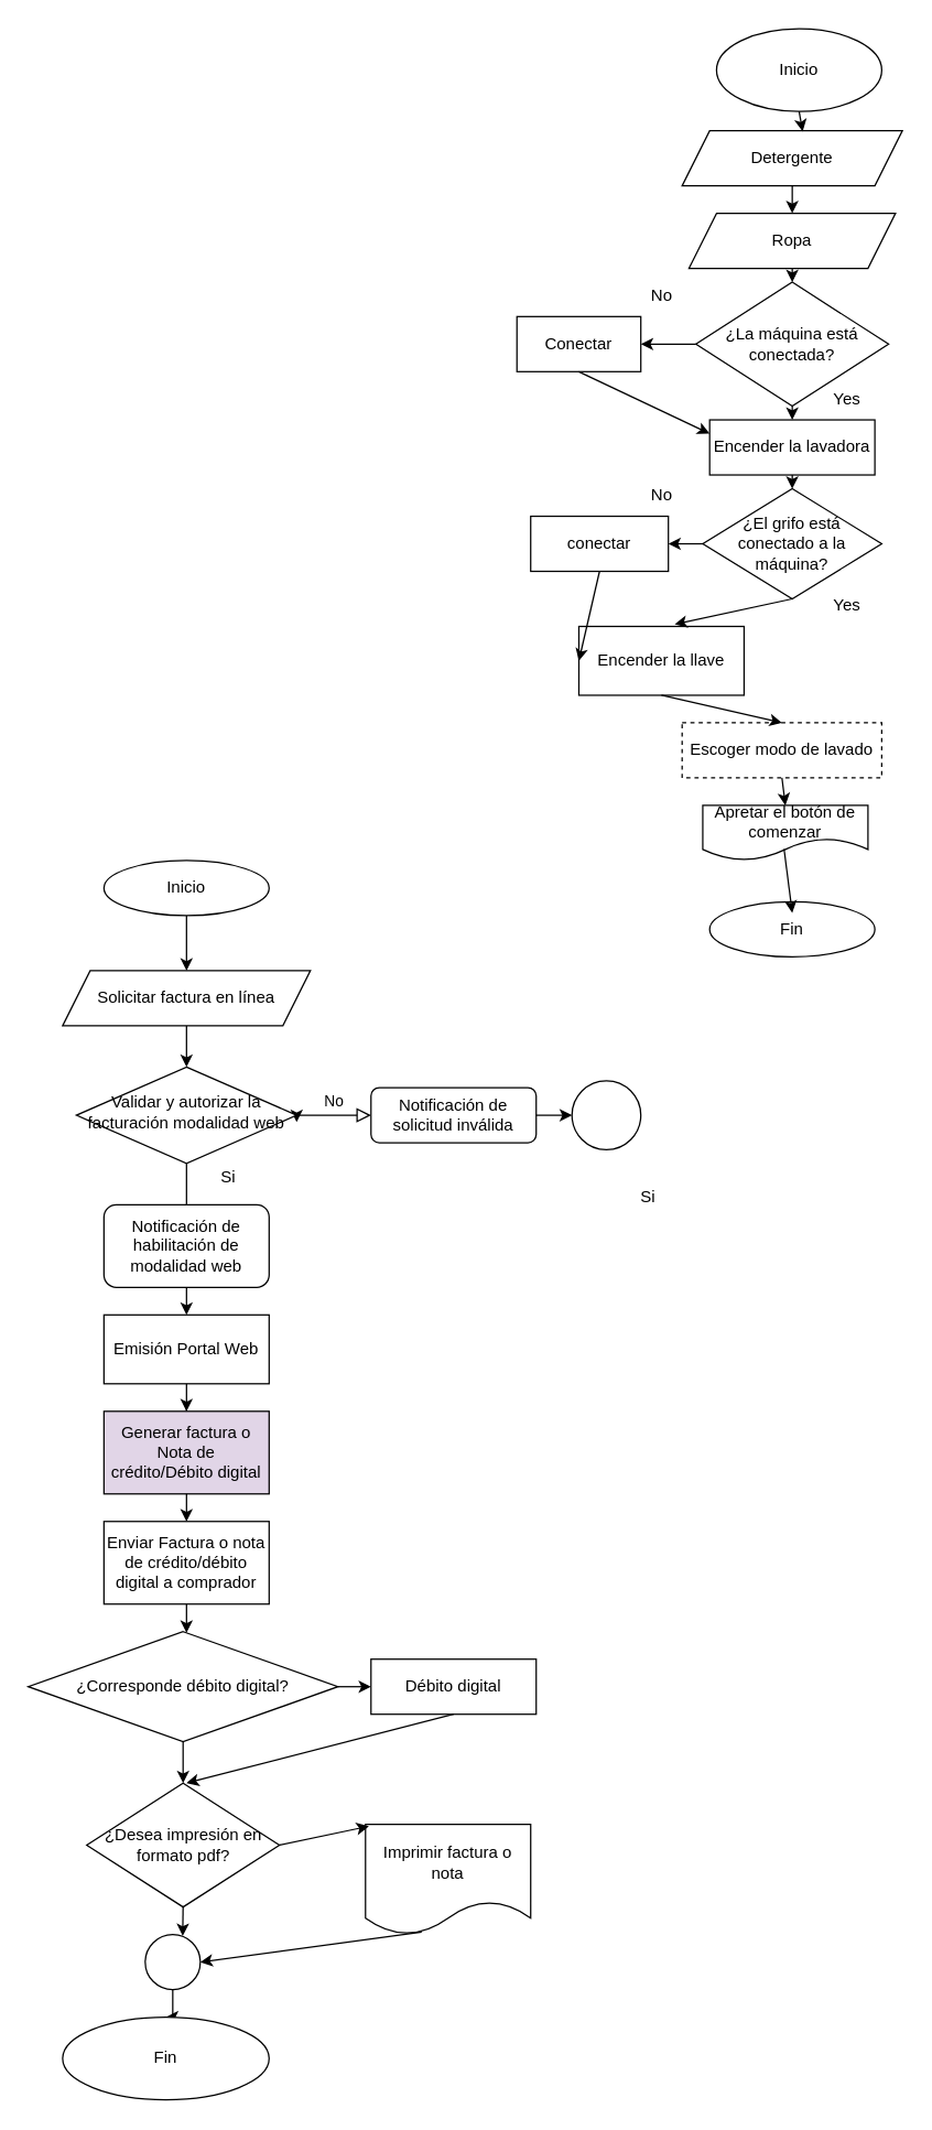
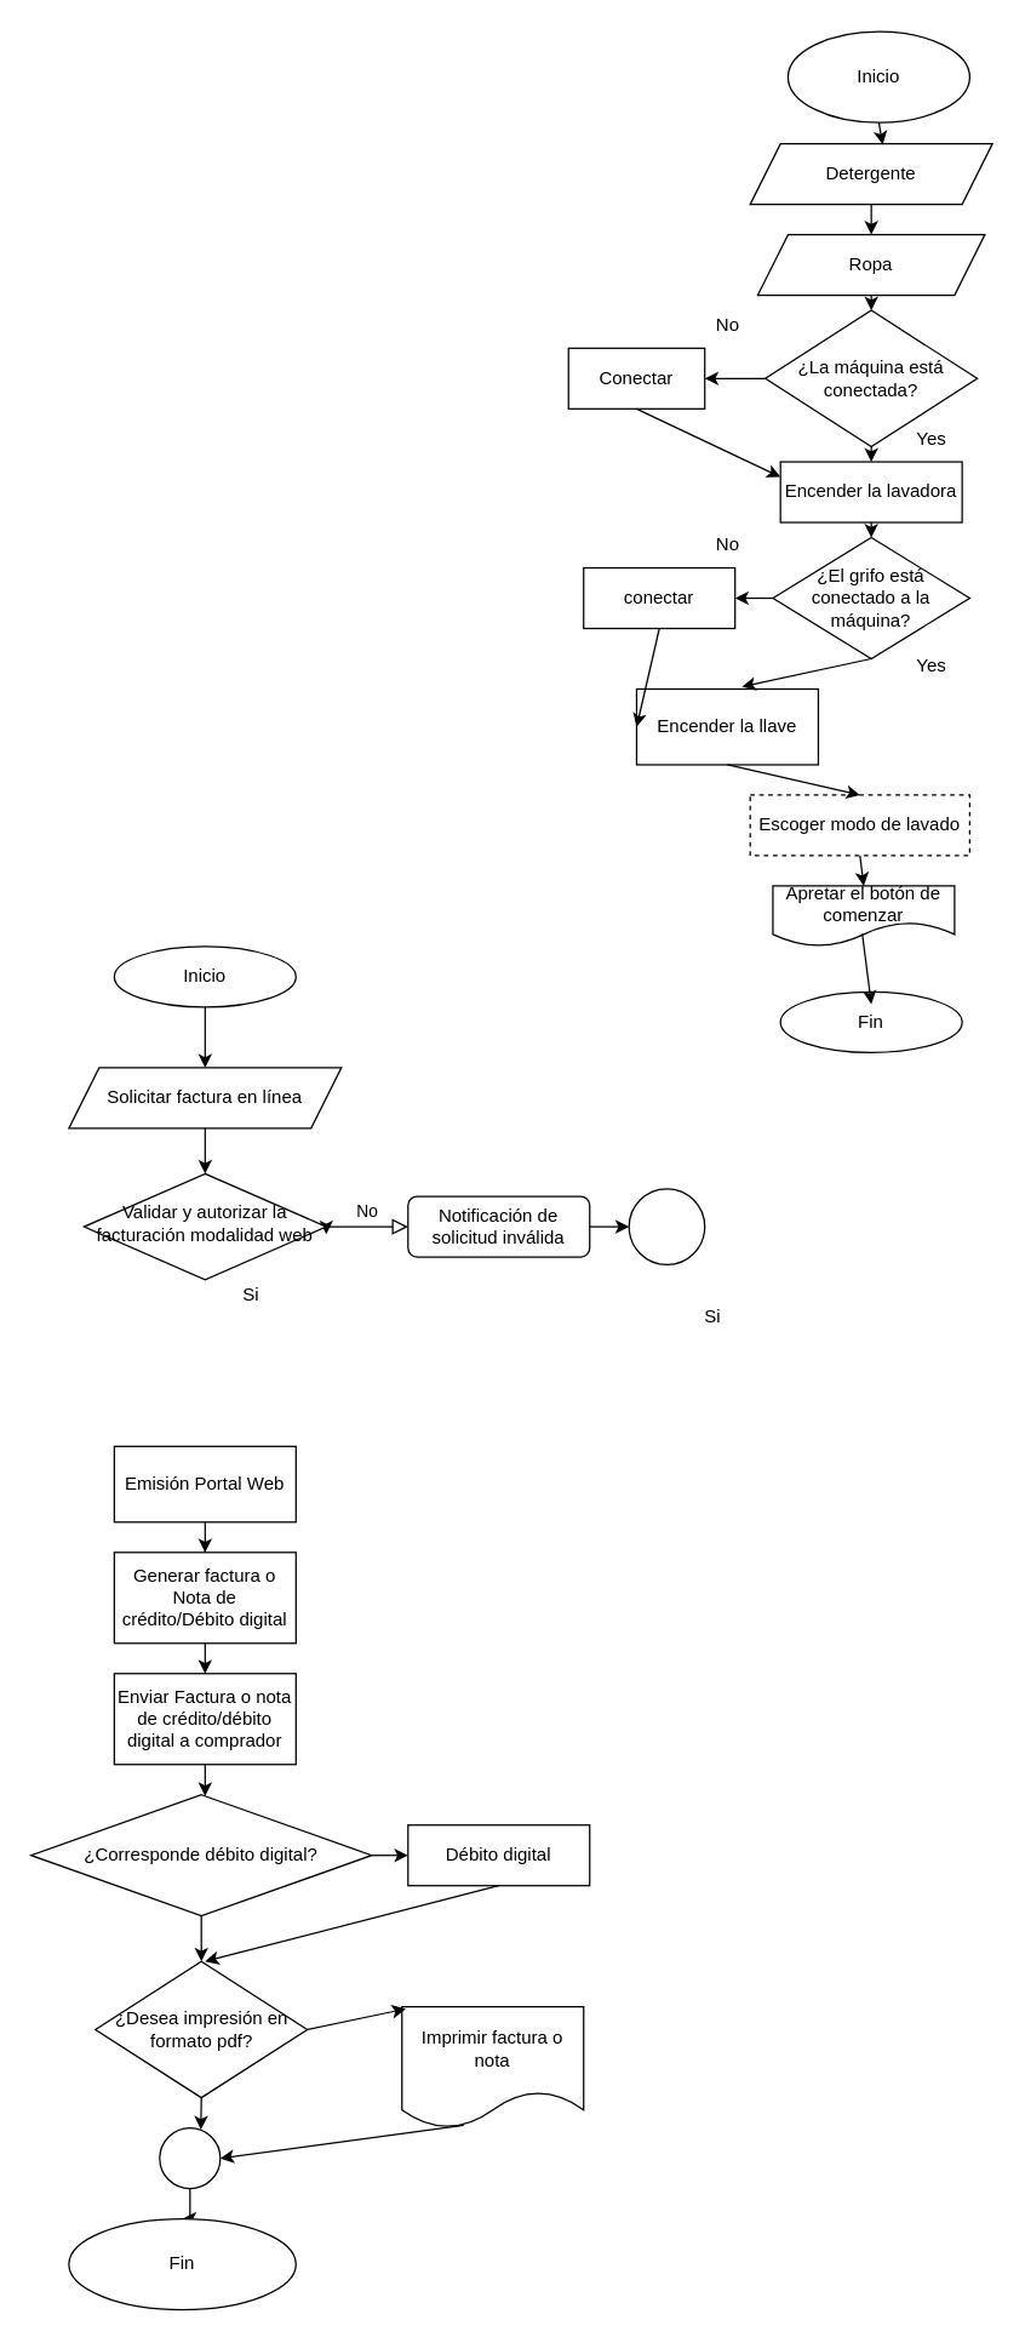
- <mxCell id="9" value="Notificación de habilitación de modalidad web" style="rounded=1;whiteSpace=wrap;html=1;" vertex="1" parent="1"><mxGeometry x="75" y="874" width="120" height="60" as="geometry" /></mxCell>
- <mxCell id="3" value="" style="edgeStyle=orthogonalEdgeStyle;rounded=0;orthogonalLoop=1;jettySize=auto;html=1;" edge="1" parent="1" source="5" target="18"><mxGeometry relative="1" as="geometry" /></mxCell>
- <mxCell id="19" value="Generar factura o Nota de crédito/Débito digital" style="rounded=0;whiteSpace=wrap;html=1;fillColor=#e1d5e7;" vertex="1" parent="1"><mxGeometry x="75" y="1024" width="120" height="60" as="geometry" /></mxCell>
+ <mxCell id="19" value="Generar factura o Nota de crédito/Débito digital" style="rounded=0;whiteSpace=wrap;html=1;" vertex="1" parent="1"><mxGeometry x="75" y="1024" width="120" height="60" as="geometry" /></mxCell>
